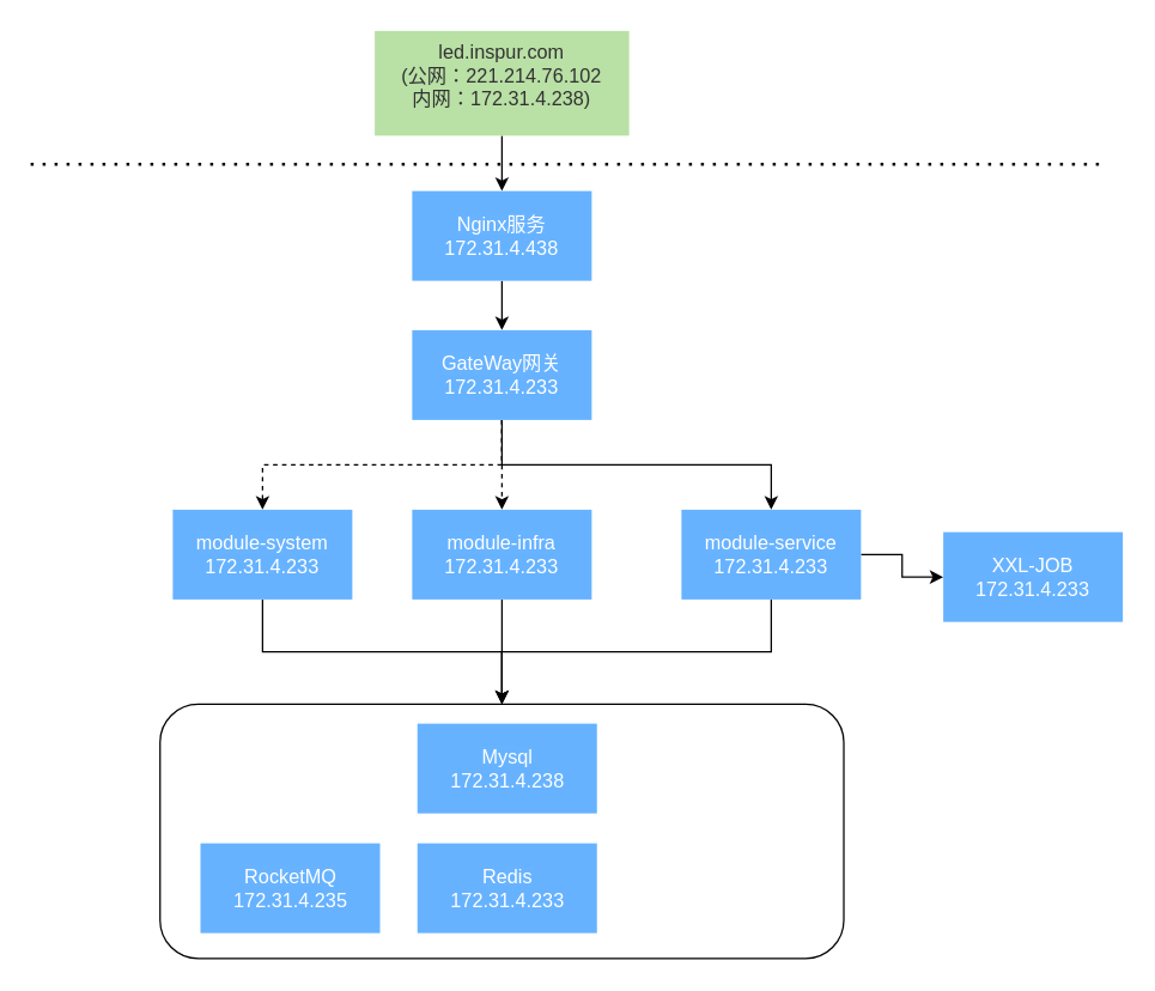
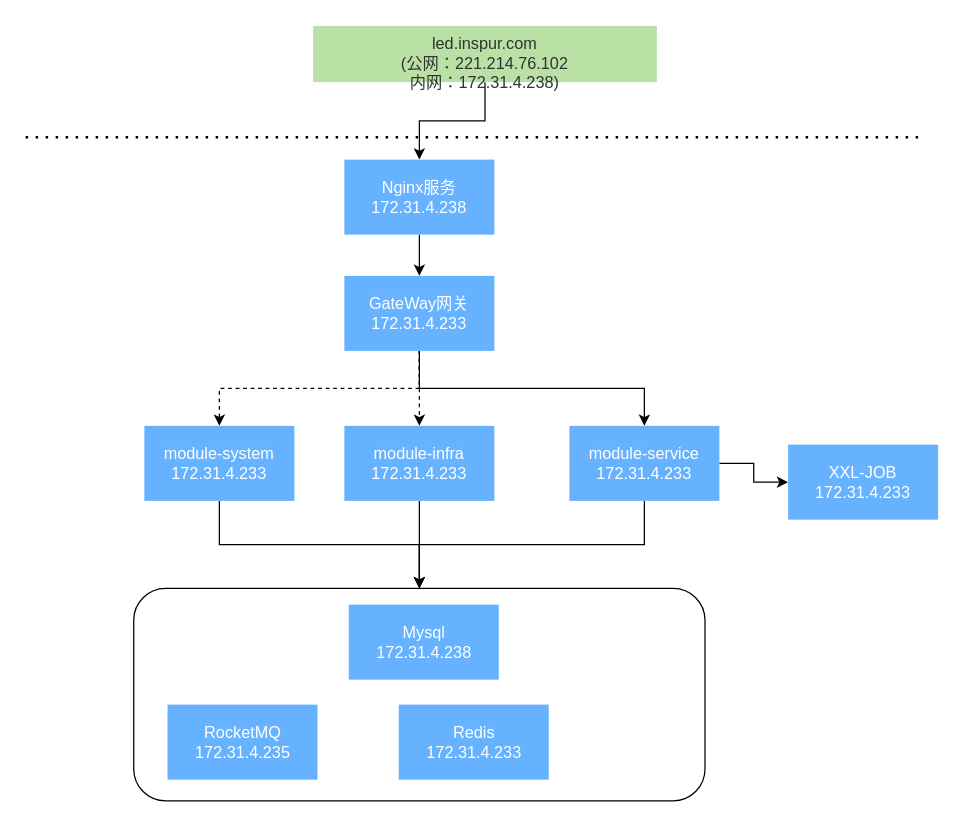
- <mxCell id="18" value="&lt;span style=&quot;color: rgb(50, 50, 50); font-family: &amp;quot;Microsoft YaHei&amp;quot;, 微软雅黑, Arial; font-size: 13px; font-style: normal; font-variant-ligatures: normal; font-variant-caps: normal; font-weight: 400; letter-spacing: normal; orphans: 2; text-indent: 0px; text-transform: none; widows: 2; word-spacing: 0px; -webkit-text-stroke-width: 0px; white-space: normal; text-decoration-thickness: initial; text-decoration-style: initial; text-decoration-color: initial; float: none; display: inline !important;&quot;&gt;led.inspur.com&lt;/span&gt;&lt;br style=&quot;color: rgb(50, 50, 50); font-family: &amp;quot;Microsoft YaHei&amp;quot;, 微软雅黑, Arial; font-size: 13px; font-style: normal; font-variant-ligatures: normal; font-variant-caps: normal; font-weight: 400; letter-spacing: normal; orphans: 2; text-indent: 0px; text-transform: none; widows: 2; word-spacing: 0px; -webkit-text-stroke-width: 0px; white-space: normal; text-decoration-thickness: initial; text-decoration-style: initial; text-decoration-color: initial;&quot;&gt;&lt;span style=&quot;color: rgb(50, 50, 50); font-family: &amp;quot;Microsoft YaHei&amp;quot;, 微软雅黑, Arial; font-size: 13px; font-style: normal; font-variant-ligatures: normal; font-variant-caps: normal; font-weight: 400; letter-spacing: normal; orphans: 2; text-indent: 0px; text-transform: none; widows: 2; word-spacing: 0px; -webkit-text-stroke-width: 0px; white-space: normal; text-decoration-thickness: initial; text-decoration-style: initial; text-decoration-color: initial; float: none; display: inline !important;&quot;&gt;(公网：221.214.76.102&lt;/span&gt;&lt;div style=&quot;resize: none; outline: none; font-size: 13px; color: rgb(50, 50, 50); font-family: &amp;quot;Microsoft YaHei&amp;quot;, 微软雅黑, Arial; font-style: normal; font-variant-ligatures: normal; font-variant-caps: normal; font-weight: 400; letter-spacing: normal; orphans: 2; text-indent: 0px; text-transform: none; widows: 2; word-spacing: 0px; -webkit-text-stroke-width: 0px; white-space: normal; text-decoration-thickness: initial; text-decoration-style: initial; text-decoration-color: initial;&quot;&gt;内网：172.31.4.238&lt;span style=&quot;font-size: inherit;&quot;&gt;)&lt;/span&gt;&lt;/div&gt;" style="text;whiteSpace=wrap;html=1;align=center;labelBackgroundColor=none;fillColor=#B9E0A5;gradientColor=none;" vertex="1" parent="1"><mxGeometry x="250" y="20" width="170" height="70" as="geometry" /></mxCell>
+ <mxCell id="18" value="&lt;span style=&quot;color: rgb(50, 50, 50); font-family: &amp;quot;Microsoft YaHei&amp;quot;, 微软雅黑, Arial; font-size: 13px; font-style: normal; font-variant-ligatures: normal; font-variant-caps: normal; font-weight: 400; letter-spacing: normal; orphans: 2; text-indent: 0px; text-transform: none; widows: 2; word-spacing: 0px; -webkit-text-stroke-width: 0px; white-space: normal; text-decoration-thickness: initial; text-decoration-style: initial; text-decoration-color: initial; float: none; display: inline !important;&quot;&gt;led.inspur.com&lt;/span&gt;&lt;br style=&quot;color: rgb(50, 50, 50); font-family: &amp;quot;Microsoft YaHei&amp;quot;, 微软雅黑, Arial; font-size: 13px; font-style: normal; font-variant-ligatures: normal; font-variant-caps: normal; font-weight: 400; letter-spacing: normal; orphans: 2; text-indent: 0px; text-transform: none; widows: 2; word-spacing: 0px; -webkit-text-stroke-width: 0px; white-space: normal; text-decoration-thickness: initial; text-decoration-style: initial; text-decoration-color: initial;&quot;&gt;&lt;span style=&quot;color: rgb(50, 50, 50); font-family: &amp;quot;Microsoft YaHei&amp;quot;, 微软雅黑, Arial; font-size: 13px; font-style: normal; font-variant-ligatures: normal; font-variant-caps: normal; font-weight: 400; letter-spacing: normal; orphans: 2; text-indent: 0px; text-transform: none; widows: 2; word-spacing: 0px; -webkit-text-stroke-width: 0px; white-space: normal; text-decoration-thickness: initial; text-decoration-style: initial; text-decoration-color: initial; float: none; display: inline !important;&quot;&gt;(公网：221.214.76.102&lt;/span&gt;&lt;div style=&quot;resize: none; outline: none; font-size: 13px; color: rgb(50, 50, 50); font-family: &amp;quot;Microsoft YaHei&amp;quot;, 微软雅黑, Arial; font-style: normal; font-variant-ligatures: normal; font-variant-caps: normal; font-weight: 400; letter-spacing: normal; orphans: 2; text-indent: 0px; text-transform: none; widows: 2; word-spacing: 0px; -webkit-text-stroke-width: 0px; white-space: normal; text-decoration-thickness: initial; text-decoration-style: initial; text-decoration-color: initial;&quot;&gt;内网：172.31.4.238&lt;span style=&quot;font-size: inherit;&quot;&gt;)&lt;/span&gt;&lt;/div&gt;" style="text;whiteSpace=wrap;html=1;align=center;labelBackgroundColor=none;fillColor=#B9E0A5;gradientColor=none;" vertex="1" parent="1"><mxGeometry x="250" y="20" width="275" height="45" as="geometry" /></mxCell>
- <mxCell id="3" value="&lt;span style=&quot;font-family: &amp;quot;Microsoft YaHei&amp;quot;, 微软雅黑, Arial; font-size: 13px; background-color: rgba(255, 255, 255, 0.01);&quot;&gt;&lt;font style=&quot;&quot;&gt;Nginx服务&lt;/font&gt;&lt;/span&gt;&lt;div style=&quot;resize: none; outline: none; font-size: 13px; font-family: &amp;quot;Microsoft YaHei&amp;quot;, 微软雅黑, Arial;&quot;&gt;&lt;font style=&quot;&quot;&gt;172.31.4.438&lt;/font&gt;&lt;/div&gt;" style="rounded=0;whiteSpace=wrap;html=1;strokeColor=none;fillColor=light-dark(#66B2FF,#EDEDED);fontColor=light-dark(#ffffff, #ededed);fontStyle=0" vertex="1" parent="1"><mxGeometry x="275" y="127" width="120" height="60" as="geometry" /></mxCell>
+ <mxCell id="3" value="&lt;span style=&quot;font-family: &amp;quot;Microsoft YaHei&amp;quot;, 微软雅黑, Arial; font-size: 13px; background-color: rgba(255, 255, 255, 0.01);&quot;&gt;&lt;font style=&quot;&quot;&gt;Nginx服务&lt;/font&gt;&lt;/span&gt;&lt;div style=&quot;resize: none; outline: none; font-size: 13px; font-family: &amp;quot;Microsoft YaHei&amp;quot;, 微软雅黑, Arial;&quot;&gt;&lt;font style=&quot;&quot;&gt;172.31.4.238&lt;/font&gt;&lt;/div&gt;" style="rounded=0;whiteSpace=wrap;html=1;strokeColor=none;fillColor=light-dark(#66B2FF,#EDEDED);fontColor=light-dark(#ffffff, #ededed);fontStyle=0" vertex="1" parent="1"><mxGeometry x="275" y="127" width="120" height="60" as="geometry" /></mxCell>
- <mxCell id="23" value="&lt;font face=&quot;Microsoft YaHei, 微软雅黑, Arial&quot;&gt;&lt;span style=&quot;font-size: 13px; background-color: rgba(255, 255, 255, 0.01);&quot;&gt;Redis&lt;/span&gt;&lt;/font&gt;&lt;br&gt;&lt;div&gt;&lt;div&gt;&lt;div style=&quot;resize: none; outline: none; font-size: 13px; font-family: &amp;quot;Microsoft YaHei&amp;quot;, 微软雅黑, Arial;&quot;&gt;172.31.4.233&lt;/div&gt;&lt;/div&gt;&lt;/div&gt;" style="rounded=0;whiteSpace=wrap;html=1;strokeColor=none;fillColor=light-dark(#66B2FF,#EDEDED);fontColor=light-dark(#ffffff, #ededed);fontStyle=0" vertex="1" parent="19"><mxGeometry x="172" y="93" width="120" height="60" as="geometry" /></mxCell>
+ <mxCell id="23" value="&lt;font face=&quot;Microsoft YaHei, 微软雅黑, Arial&quot;&gt;&lt;span style=&quot;font-size: 13px; background-color: rgba(255, 255, 255, 0.01);&quot;&gt;Redis&lt;/span&gt;&lt;/font&gt;&lt;br&gt;&lt;div&gt;&lt;div&gt;&lt;div style=&quot;resize: none; outline: none; font-size: 13px; font-family: &amp;quot;Microsoft YaHei&amp;quot;, 微软雅黑, Arial;&quot;&gt;172.31.4.233&lt;/div&gt;&lt;/div&gt;&lt;/div&gt;" style="rounded=0;whiteSpace=wrap;html=1;strokeColor=none;fillColor=light-dark(#66B2FF,#EDEDED);fontColor=light-dark(#ffffff, #ededed);fontStyle=0" vertex="1" parent="19"><mxGeometry x="212" y="93" width="120" height="60" as="geometry" /></mxCell>
